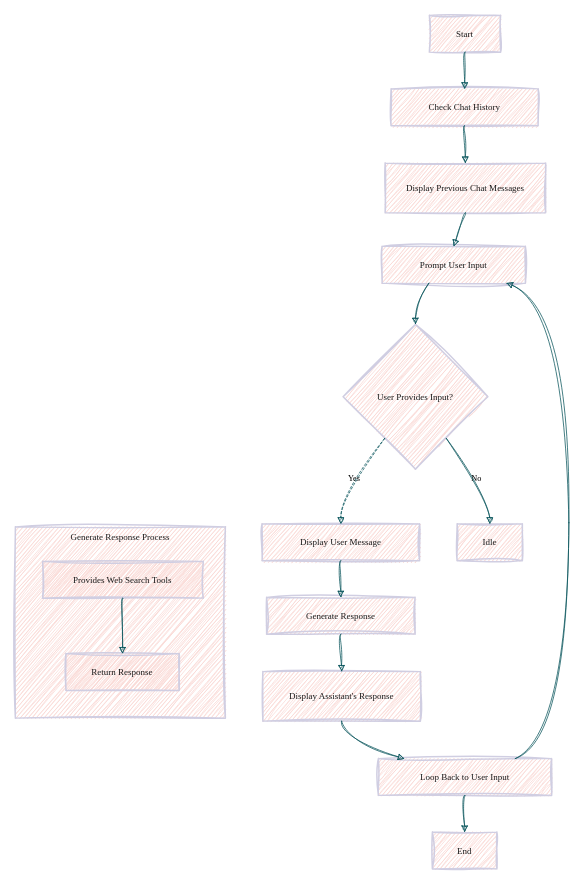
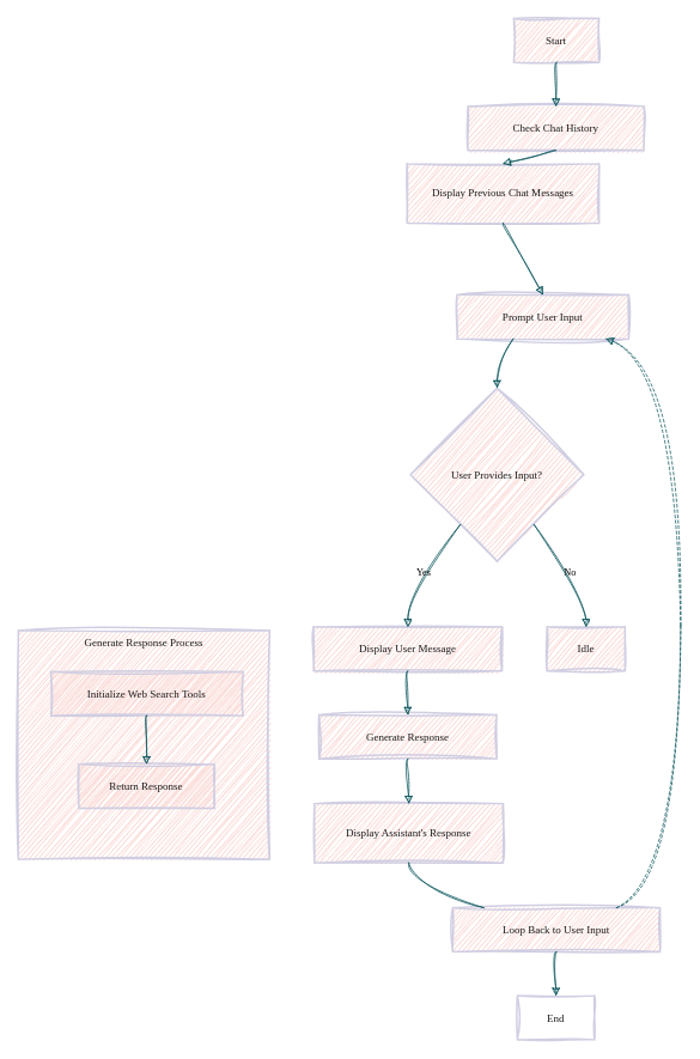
- <mxCell id="8" value="Display Previous Chat Messages" style="whiteSpace=wrap;strokeWidth=2;hachureGap=4;fontFamily=Architects Daughter;fontSource=https%3A%2F%2Ffonts.googleapis.com%2Fcss%3Ffamily%3DArchitects%2BDaughter;sketch=1;curveFitting=1;jiggle=2;labelBackgroundColor=none;fillColor=#FAD9D5;strokeColor=#D0CEE2;fontColor=#1A1A1A;" parent="1" vertex="1"><mxGeometry x="513" y="217" width="214" height="66" as="geometry" /></mxCell>
+ <mxCell id="8" value="Display Previous Chat Messages" style="whiteSpace=wrap;strokeWidth=2;hachureGap=4;fontFamily=Architects Daughter;fontSource=https%3A%2F%2Ffonts.googleapis.com%2Fcss%3Ffamily%3DArchitects%2BDaughter;sketch=1;curveFitting=1;jiggle=2;labelBackgroundColor=none;fillColor=#FAD9D5;strokeColor=#D0CEE2;fontColor=#1A1A1A;" parent="1" vertex="1"><mxGeometry x="453" y="182" width="214" height="66" as="geometry" /></mxCell>
- <mxCell id="21" value="Yes" style="curved=1;startArrow=none;endArrow=block;exitX=0.13;exitY=1;entryX=0.5;entryY=-0.01;rounded=0;hachureGap=4;fontFamily=Architects Daughter;fontSource=https%3A%2F%2Ffonts.googleapis.com%2Fcss%3Ffamily%3DArchitects%2BDaughter;sketch=1;curveFitting=1;jiggle=2;labelBackgroundColor=none;strokeColor=#09555B;fontColor=default;dashed=1;" parent="1" source="10" target="11" edge="1"><mxGeometry relative="1" as="geometry"><Array as="points"><mxPoint x="454" y="661" /></Array></mxGeometry></mxCell>
+ <mxCell id="21" value="Yes" style="curved=1;startArrow=none;endArrow=block;exitX=0.13;exitY=1;entryX=0.5;entryY=-0.01;rounded=0;hachureGap=4;fontFamily=Architects Daughter;fontSource=https%3A%2F%2Ffonts.googleapis.com%2Fcss%3Ffamily%3DArchitects%2BDaughter;sketch=1;curveFitting=1;jiggle=2;labelBackgroundColor=none;strokeColor=#09555B;fontColor=default;" parent="1" source="10" target="11" edge="1"><mxGeometry relative="1" as="geometry"><Array as="points"><mxPoint x="454" y="661" /></Array></mxGeometry></mxCell>
- <mxCell id="3" value="Provides Web Search Tools" style="whiteSpace=wrap;strokeWidth=2;hachureGap=4;fontFamily=Architects Daughter;fontSource=https%3A%2F%2Ffonts.googleapis.com%2Fcss%3Ffamily%3DArchitects%2BDaughter;sketch=1;curveFitting=1;jiggle=2;labelBackgroundColor=none;fillColor=#FAD9D5;strokeColor=#D0CEE2;fontColor=#1A1A1A;" parent="2" vertex="1"><mxGeometry x="36.265" y="46" width="214.217" height="49" as="geometry" /></mxCell>
+ <mxCell id="3" value="Initialize Web Search Tools" style="whiteSpace=wrap;strokeWidth=2;hachureGap=4;fontFamily=Architects Daughter;fontSource=https%3A%2F%2Ffonts.googleapis.com%2Fcss%3Ffamily%3DArchitects%2BDaughter;sketch=1;curveFitting=1;jiggle=2;labelBackgroundColor=none;fillColor=#FAD9D5;strokeColor=#D0CEE2;fontColor=#1A1A1A;" parent="2" vertex="1"><mxGeometry x="36.265" y="46" width="214.217" height="49" as="geometry" /></mxCell>
- <mxCell id="4" value="Return Response" style="whiteSpace=wrap;strokeWidth=2;hachureGap=4;fontFamily=Architects Daughter;fontSource=https%3A%2F%2Ffonts.googleapis.com%2Fcss%3Ffamily%3DArchitects%2BDaughter;sketch=1;curveFitting=1;jiggle=2;labelBackgroundColor=none;fillColor=#FAD9D5;strokeColor=#D0CEE2;fontColor=#1A1A1A;" parent="2" vertex="1"><mxGeometry x="67.47" y="169" width="150.964" height="49" as="geometry" /></mxCell>
+ <mxCell id="4" value="Return Response" style="whiteSpace=wrap;strokeWidth=2;hachureGap=4;fontFamily=Architects Daughter;fontSource=https%3A%2F%2Ffonts.googleapis.com%2Fcss%3Ffamily%3DArchitects%2BDaughter;sketch=1;curveFitting=1;jiggle=2;labelBackgroundColor=none;fillColor=#FAD9D5;strokeColor=#D0CEE2;fontColor=#1A1A1A;" parent="2" vertex="1"><mxGeometry x="67.47" y="149" width="150.964" height="49" as="geometry" /></mxCell>
- <mxCell id="26" value="" style="curved=1;startArrow=none;endArrow=block;exitX=0.79;exitY=0;entryX=0.86;entryY=0.99;rounded=0;hachureGap=4;fontFamily=Architects Daughter;fontSource=https%3A%2F%2Ffonts.googleapis.com%2Fcss%3Ffamily%3DArchitects%2BDaughter;sketch=1;curveFitting=1;jiggle=2;labelBackgroundColor=none;strokeColor=#09555B;fontColor=default;" parent="1" source="15" target="9" edge="1"><mxGeometry relative="1" as="geometry"><Array as="points"><mxPoint x="758" y="986" /><mxPoint x="758" y="407" /></Array></mxGeometry></mxCell>
+ <mxCell id="26" value="" style="curved=1;startArrow=none;endArrow=block;exitX=0.79;exitY=0;entryX=0.86;entryY=0.99;rounded=0;hachureGap=4;fontFamily=Architects Daughter;fontSource=https%3A%2F%2Ffonts.googleapis.com%2Fcss%3Ffamily%3DArchitects%2BDaughter;sketch=1;curveFitting=1;jiggle=2;labelBackgroundColor=none;strokeColor=#09555B;fontColor=default;dashed=1;" parent="1" source="15" target="9" edge="1"><mxGeometry relative="1" as="geometry"><Array as="points"><mxPoint x="758" y="986" /><mxPoint x="758" y="407" /></Array></mxGeometry></mxCell>
- <mxCell id="25" value="" style="curved=1;startArrow=none;endArrow=block;exitX=0.5;exitY=1;entryX=0.15;entryY=0;rounded=0;hachureGap=4;fontFamily=Architects Daughter;fontSource=https%3A%2F%2Ffonts.googleapis.com%2Fcss%3Ffamily%3DArchitects%2BDaughter;sketch=1;curveFitting=1;jiggle=2;labelBackgroundColor=none;strokeColor=#09555B;fontColor=default;" parent="1" source="14" target="15" edge="1"><mxGeometry relative="1" as="geometry"><Array as="points"><mxPoint x="454" y="986" /></Array></mxGeometry></mxCell>
+ <mxCell id="25" value="" style="curved=1;startArrow=none;endArrow=none;exitX=0.5;exitY=1;entryX=0.15;entryY=0;rounded=0;hachureGap=4;fontFamily=Architects Daughter;fontSource=https%3A%2F%2Ffonts.googleapis.com%2Fcss%3Ffamily%3DArchitects%2BDaughter;sketch=1;curveFitting=1;jiggle=2;labelBackgroundColor=none;strokeColor=#09555B;fontColor=default;" parent="1" source="14" target="15" edge="1"><mxGeometry relative="1" as="geometry"><Array as="points"><mxPoint x="454" y="986" /></Array></mxGeometry></mxCell>
- <mxCell id="16" value="End" style="whiteSpace=wrap;strokeWidth=2;hachureGap=4;fontFamily=Architects Daughter;fontSource=https%3A%2F%2Ffonts.googleapis.com%2Fcss%3Ffamily%3DArchitects%2BDaughter;sketch=1;curveFitting=1;jiggle=2;labelBackgroundColor=none;fillColor=#FAD9D5;strokeColor=#D0CEE2;fontColor=#1A1A1A;" parent="1" vertex="1"><mxGeometry x="576" y="1109" width="86" height="49" as="geometry" /></mxCell>
+ <mxCell id="16" value="End" style="whiteSpace=wrap;strokeWidth=2;hachureGap=4;fontFamily=Architects Daughter;fontSource=https%3A%2F%2Ffonts.googleapis.com%2Fcss%3Ffamily%3DArchitects%2BDaughter;sketch=1;curveFitting=1;jiggle=2;labelBackgroundColor=none;fillColor=#ffffff;strokeColor=#D0CEE2;fontColor=#1A1A1A;" parent="1" vertex="1"><mxGeometry x="576" y="1109" width="86" height="49" as="geometry" /></mxCell>
